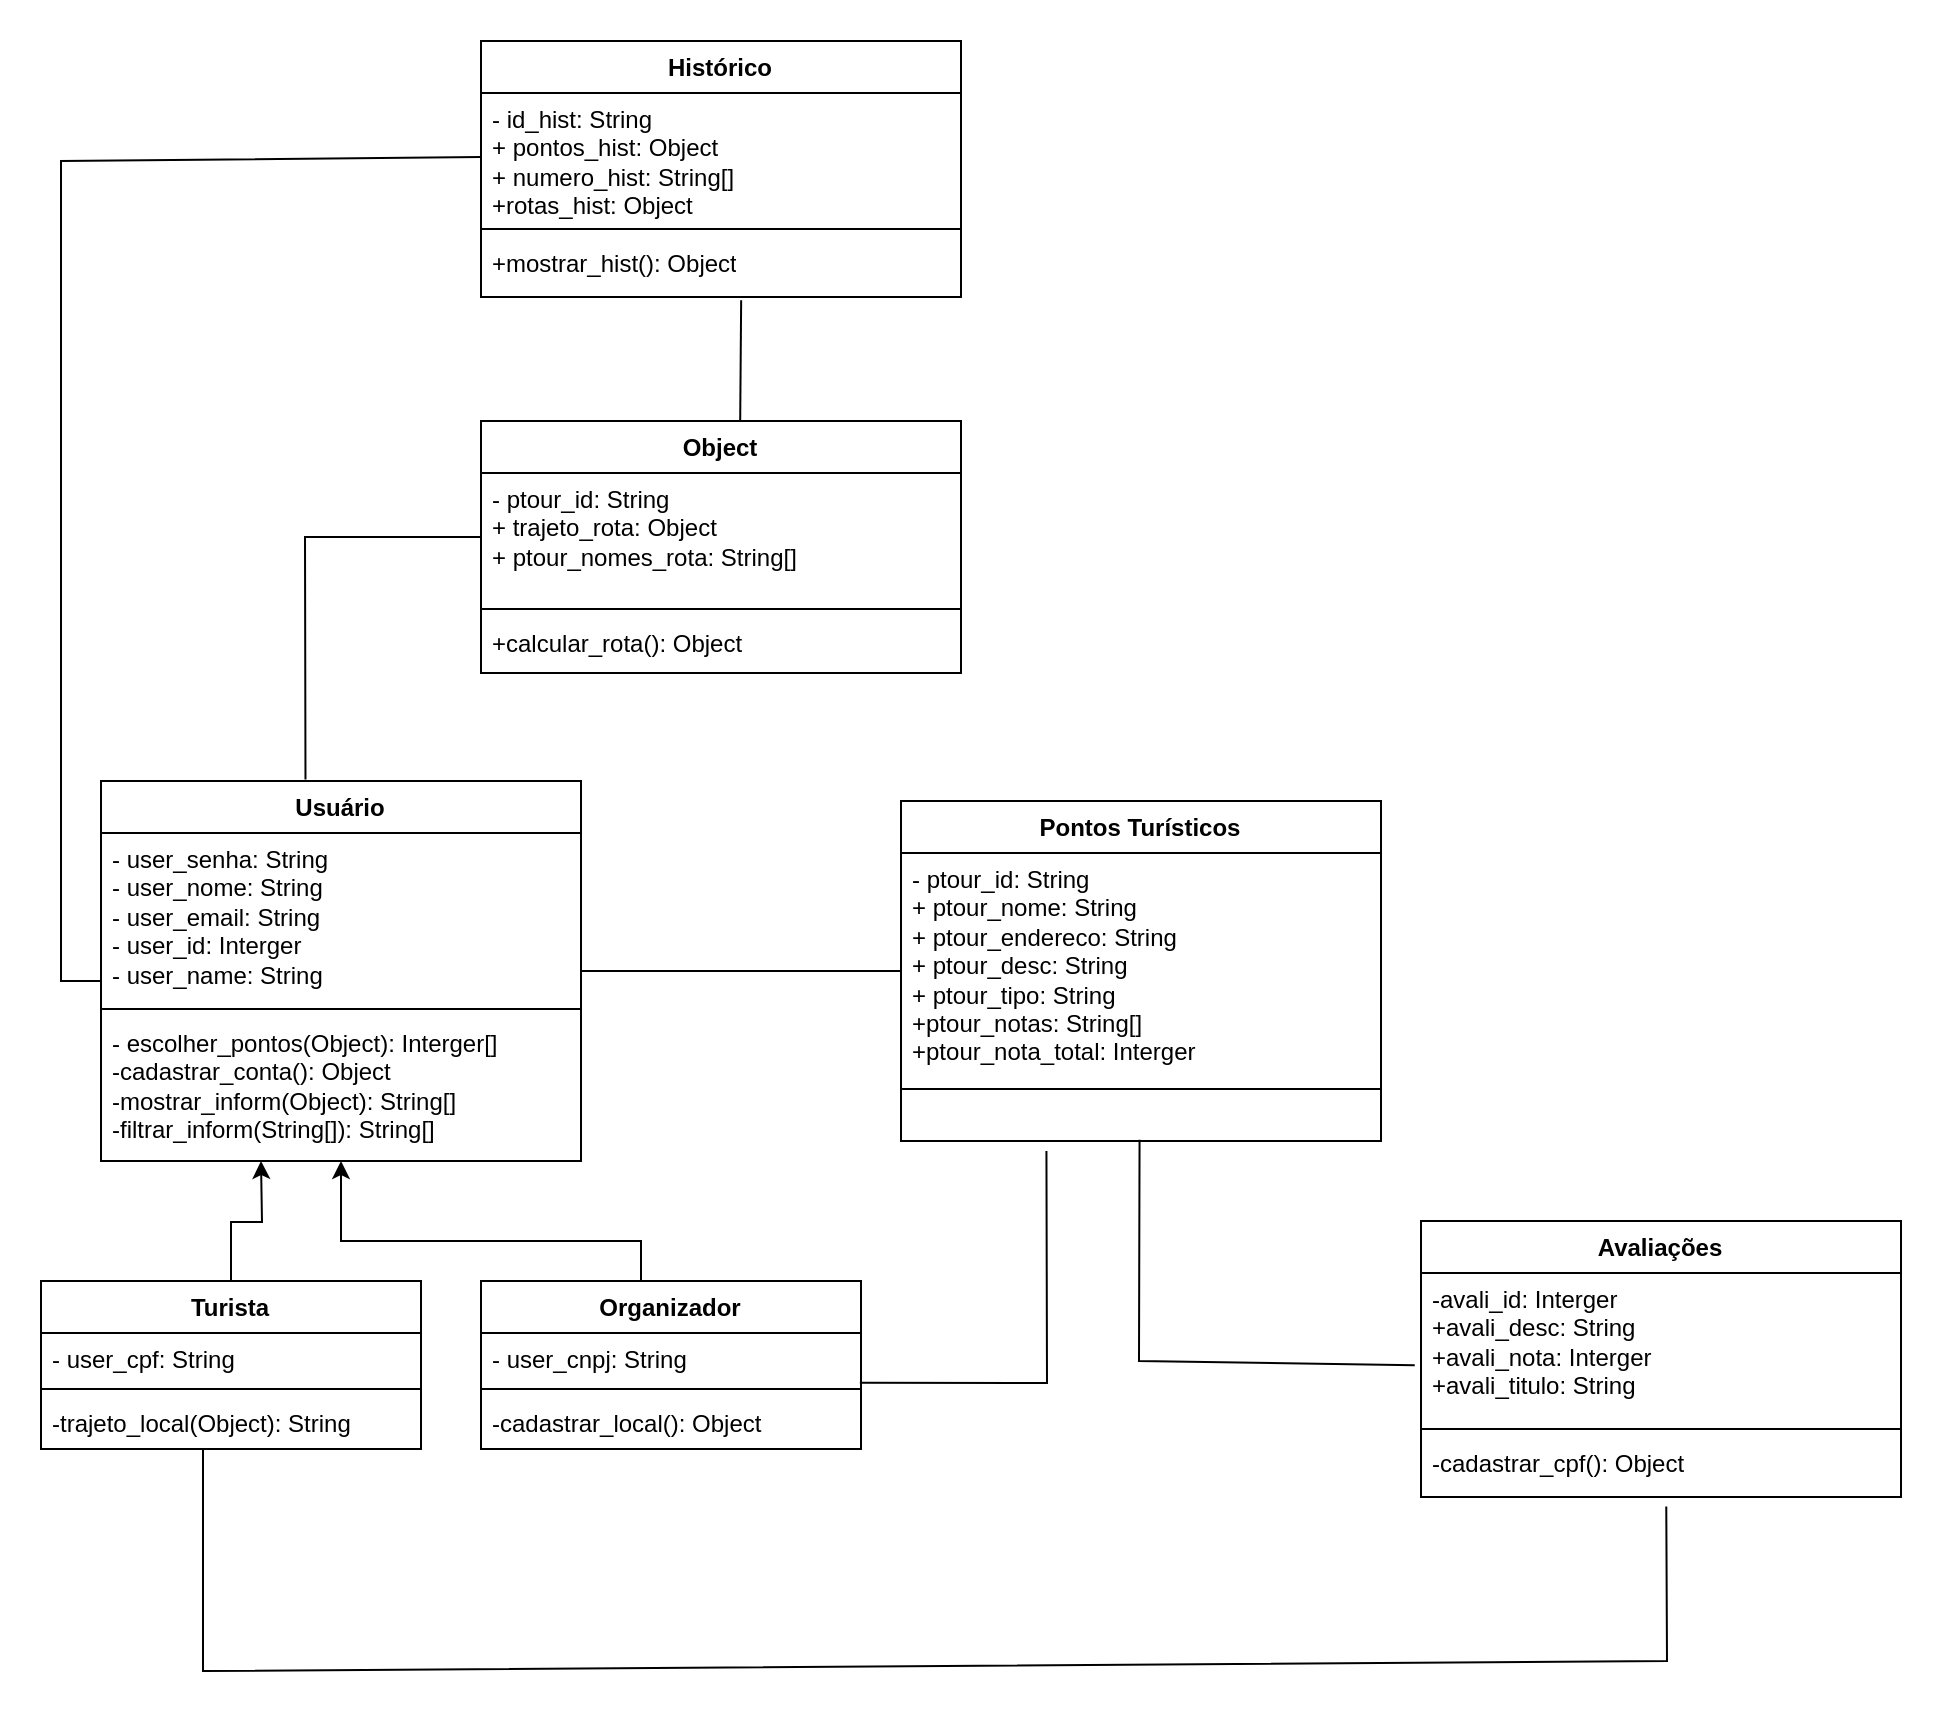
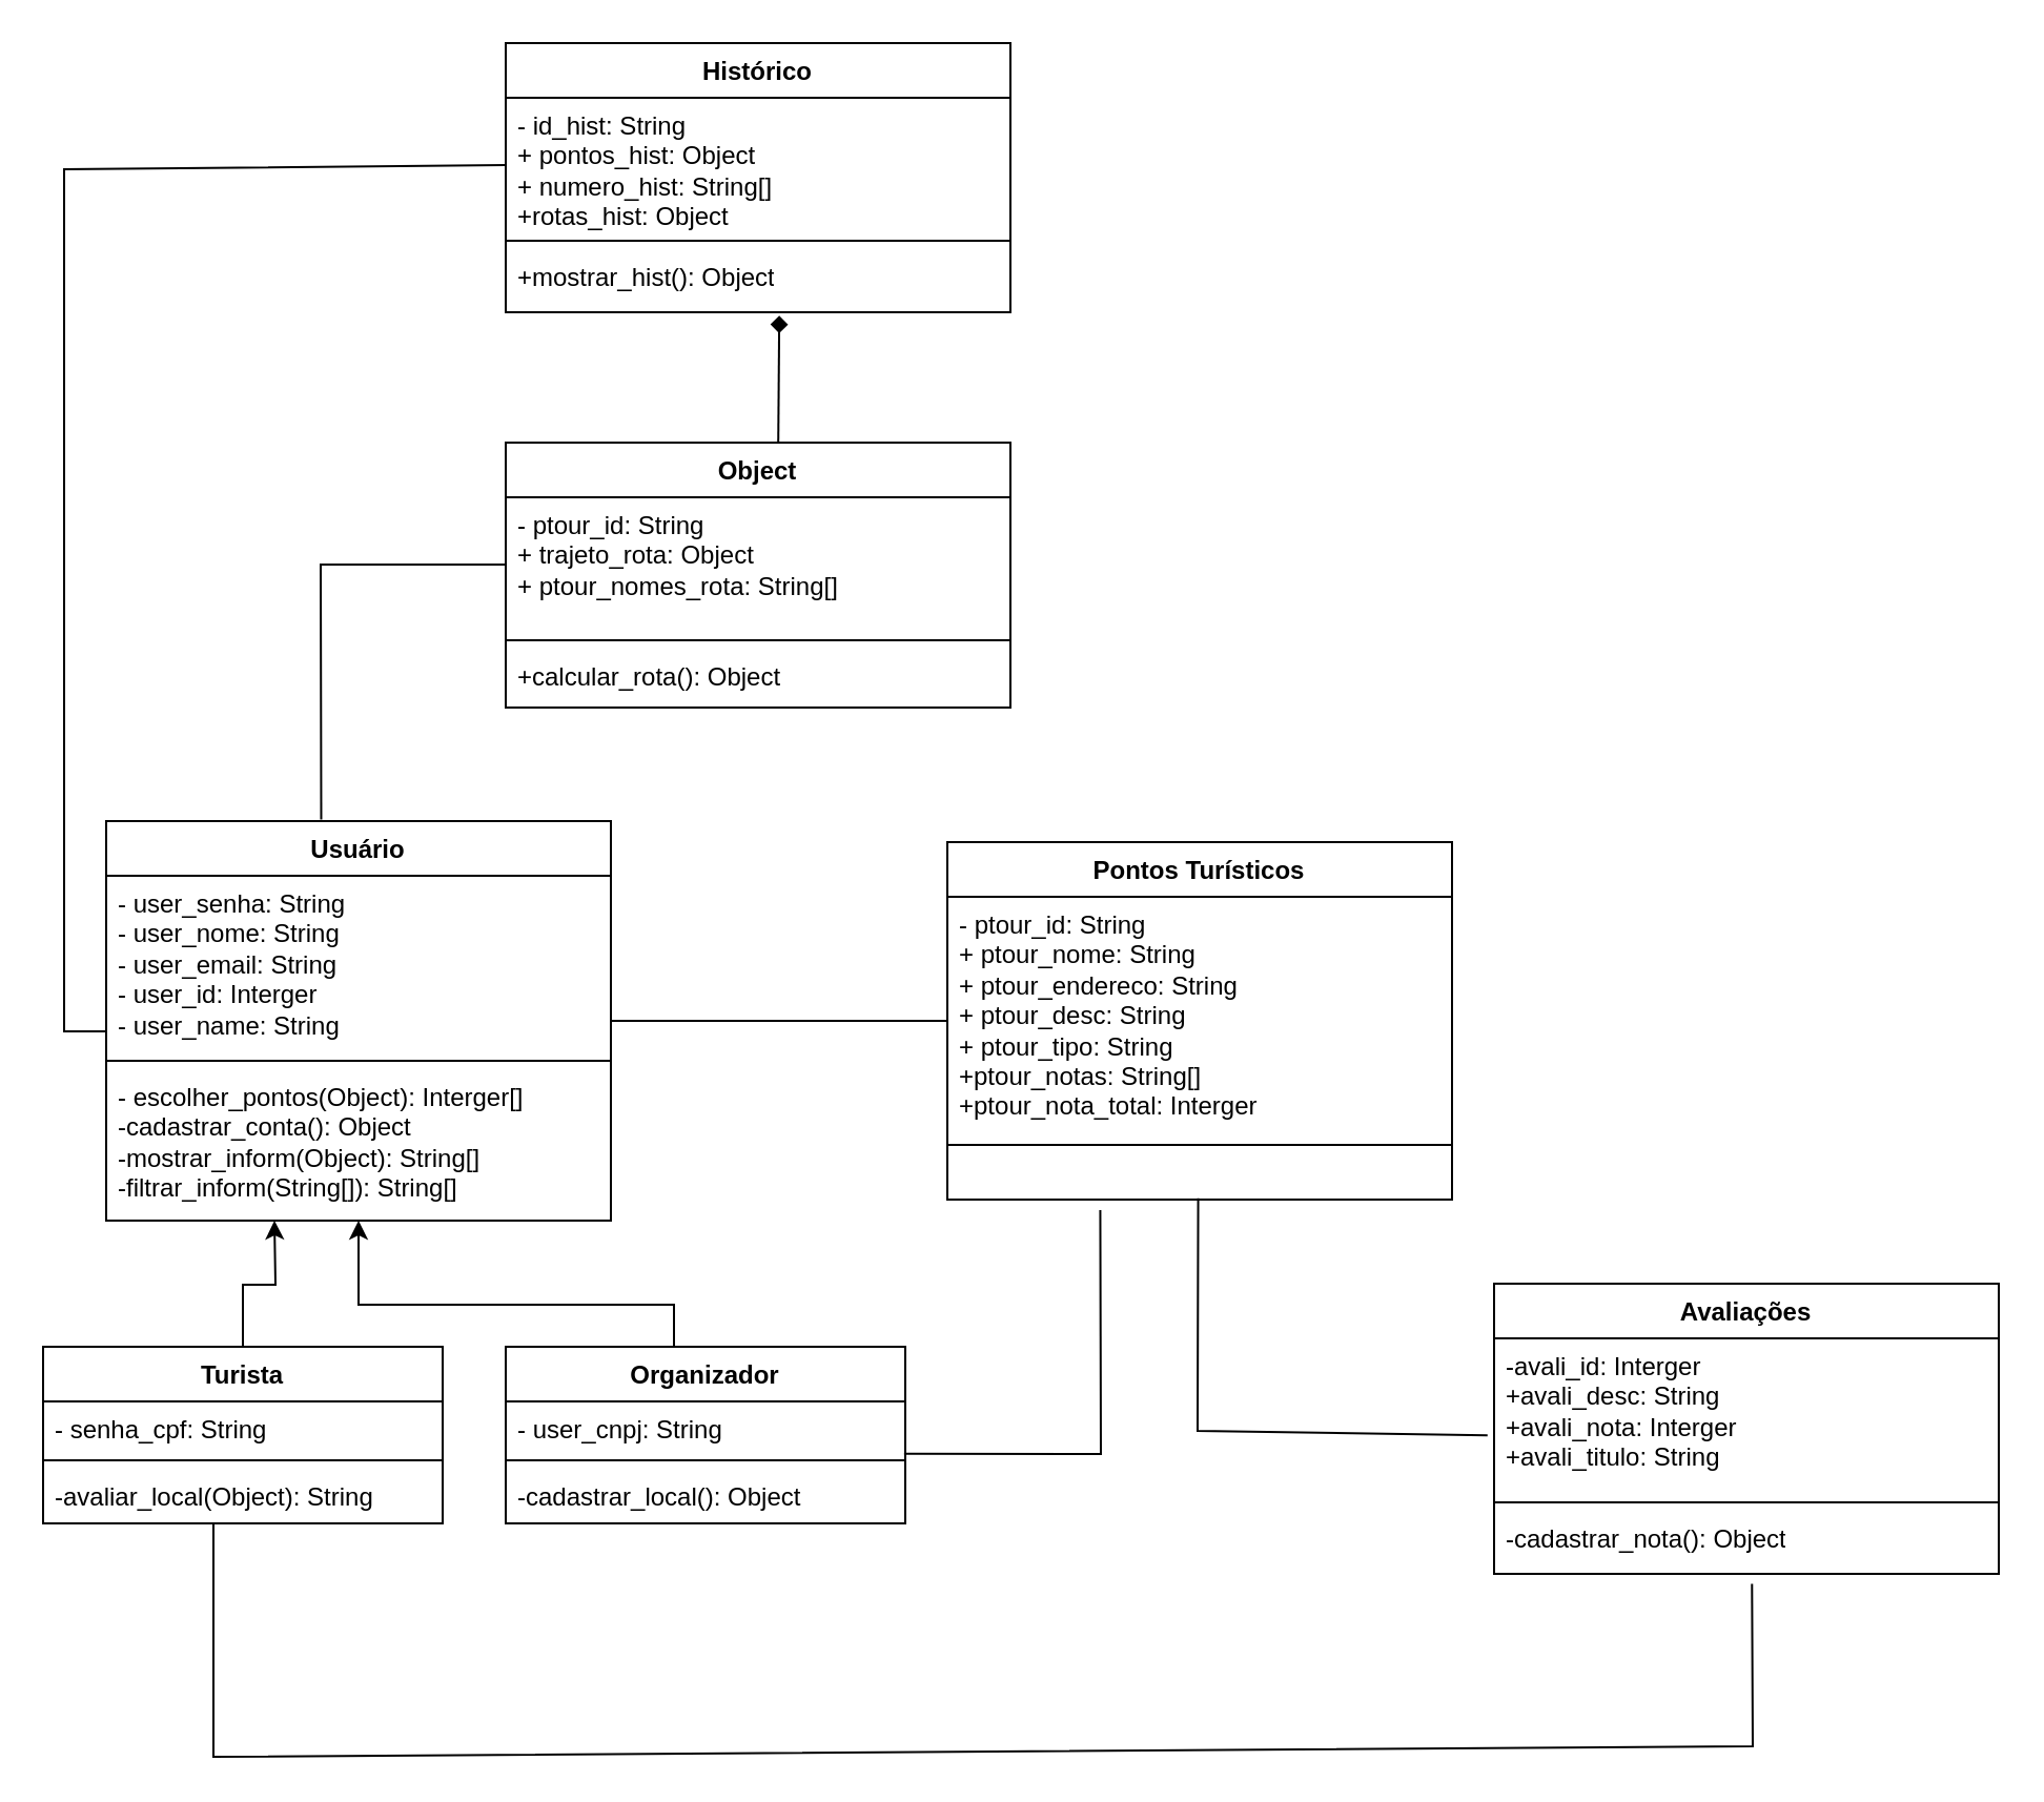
- <mxCell id="36" value="" style="endArrow=none;html=1;rounded=0;entryX=0.542;entryY=1.054;entryDx=0;entryDy=0;exitX=0.54;exitY=-0.001;exitDx=0;exitDy=0;entryPerimeter=0;exitPerimeter=0;" edge="1" parent="1" source="27" target="35"><mxGeometry relative="1" as="geometry"><mxPoint x="162" y="399" as="sourcePoint" /><mxPoint x="250" y="278" as="targetPoint" /><Array as="points" /></mxGeometry></mxCell>
+ <mxCell id="36" value="" style="endArrow=diamond;html=1;rounded=0;entryX=0.542;entryY=1.054;entryDx=0;entryDy=0;exitX=0.54;exitY=-0.001;exitDx=0;exitDy=0;entryPerimeter=0;exitPerimeter=0;" edge="1" parent="1" source="27" target="35"><mxGeometry relative="1" as="geometry"><mxPoint x="162" y="399" as="sourcePoint" /><mxPoint x="250" y="278" as="targetPoint" /><Array as="points" /></mxGeometry></mxCell>
- <mxCell id="8" value="- user_cpf: String" style="text;strokeColor=none;fillColor=none;align=left;verticalAlign=top;spacingLeft=4;spacingRight=4;overflow=hidden;rotatable=0;points=[[0,0.5],[1,0.5]];portConstraint=eastwest;whiteSpace=wrap;html=1;" vertex="1" parent="7"><mxGeometry y="26" width="190" height="24" as="geometry" /></mxCell>
+ <mxCell id="8" value="- senha_cpf: String" style="text;strokeColor=none;fillColor=none;align=left;verticalAlign=top;spacingLeft=4;spacingRight=4;overflow=hidden;rotatable=0;points=[[0,0.5],[1,0.5]];portConstraint=eastwest;whiteSpace=wrap;html=1;" vertex="1" parent="7"><mxGeometry y="26" width="190" height="24" as="geometry" /></mxCell>
- <mxCell id="10" value="-trajeto_local(Object): String" style="text;strokeColor=none;fillColor=none;align=left;verticalAlign=top;spacingLeft=4;spacingRight=4;overflow=hidden;rotatable=0;points=[[0,0.5],[1,0.5]];portConstraint=eastwest;whiteSpace=wrap;html=1;" vertex="1" parent="7"><mxGeometry y="58" width="190" height="26" as="geometry" /></mxCell>
+ <mxCell id="10" value="-avaliar_local(Object): String" style="text;strokeColor=none;fillColor=none;align=left;verticalAlign=top;spacingLeft=4;spacingRight=4;overflow=hidden;rotatable=0;points=[[0,0.5],[1,0.5]];portConstraint=eastwest;whiteSpace=wrap;html=1;" vertex="1" parent="7"><mxGeometry y="58" width="190" height="26" as="geometry" /></mxCell>
- <mxCell id="24" value="&lt;div&gt;-cadastrar_cpf(): Object&lt;/div&gt;" style="text;strokeColor=none;fillColor=none;align=left;verticalAlign=top;spacingLeft=4;spacingRight=4;overflow=hidden;rotatable=0;points=[[0,0.5],[1,0.5]];portConstraint=eastwest;whiteSpace=wrap;html=1;" vertex="1" parent="21"><mxGeometry y="108" width="240" height="30" as="geometry" /></mxCell>
+ <mxCell id="24" value="&lt;div&gt;-cadastrar_nota(): Object&lt;/div&gt;" style="text;strokeColor=none;fillColor=none;align=left;verticalAlign=top;spacingLeft=4;spacingRight=4;overflow=hidden;rotatable=0;points=[[0,0.5],[1,0.5]];portConstraint=eastwest;whiteSpace=wrap;html=1;" vertex="1" parent="21"><mxGeometry y="108" width="240" height="30" as="geometry" /></mxCell>
